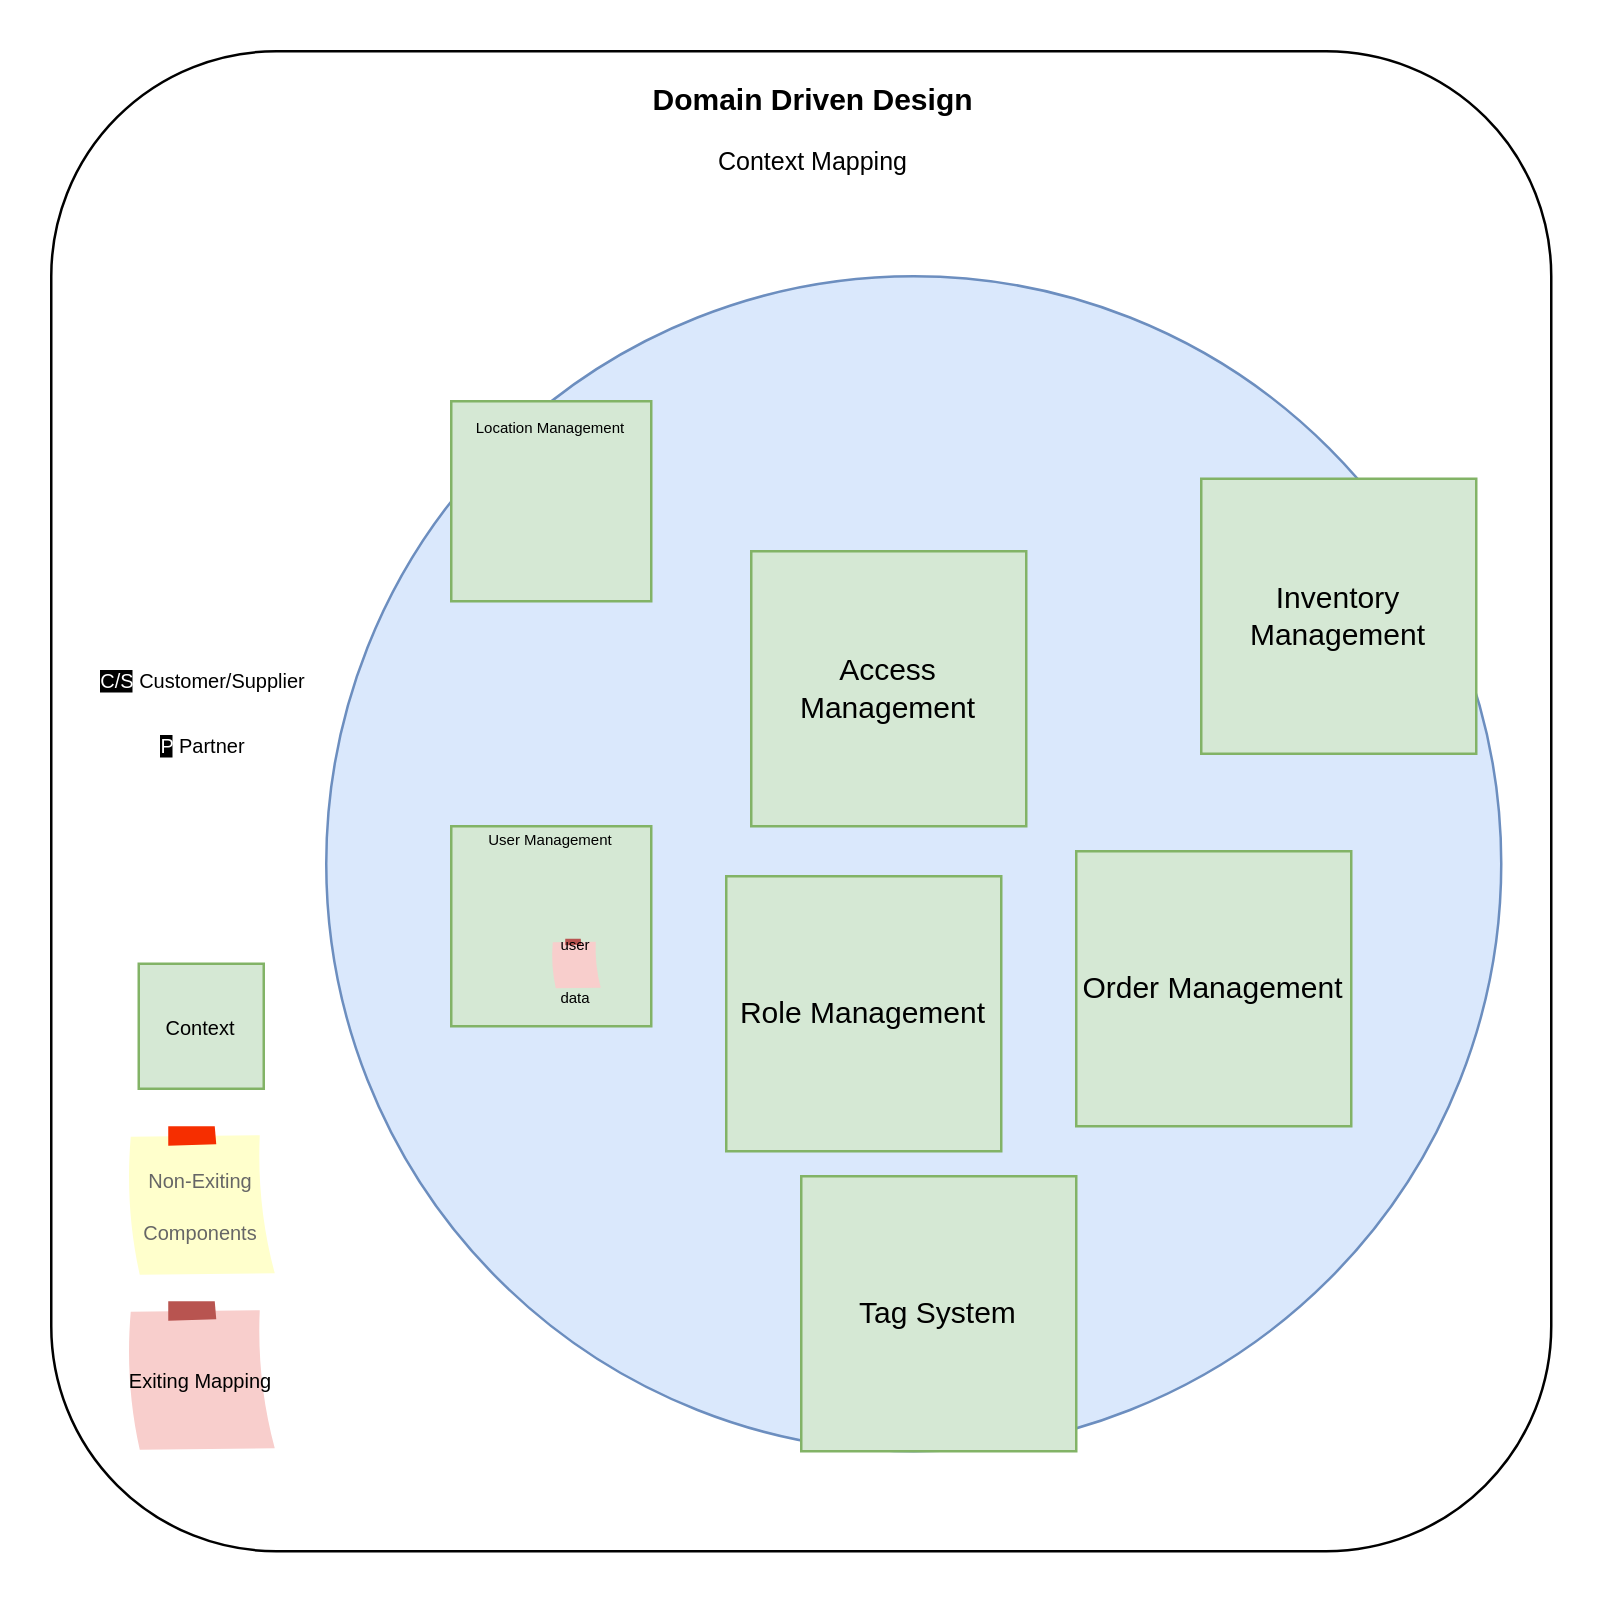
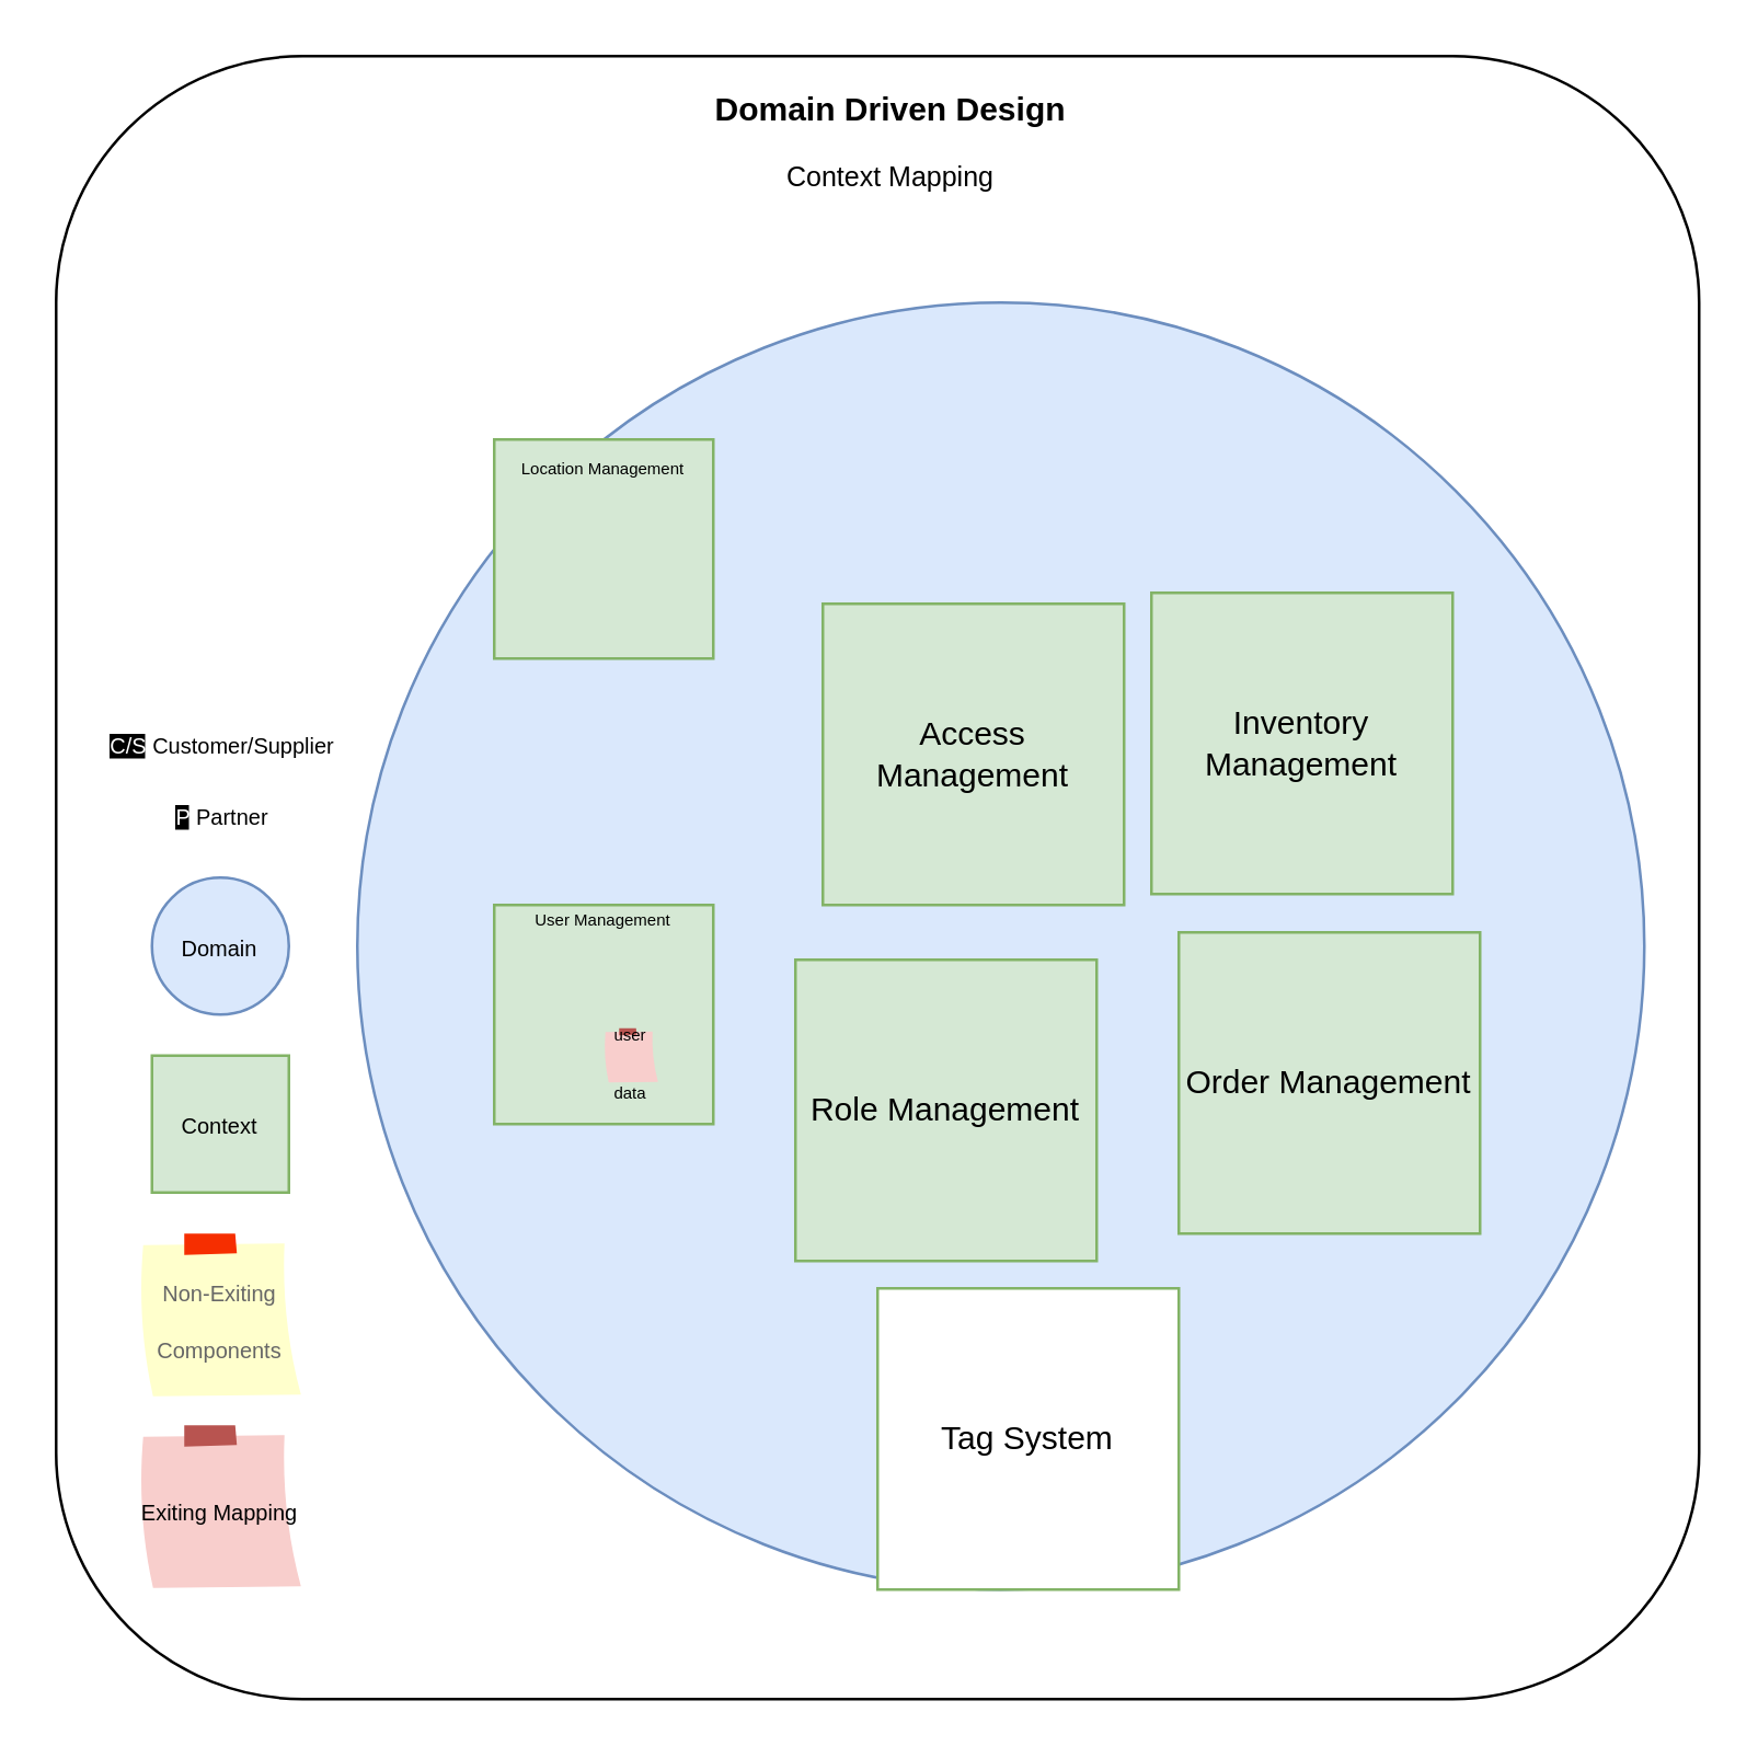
- <mxCell id="18" value="Inventory Management" style="whiteSpace=wrap;html=1;aspect=fixed;fillColor=#d5e8d4;strokeColor=#82b366;" vertex="1" parent="1"><mxGeometry x="480" y="191" width="110" height="110" as="geometry" /></mxCell>
+ <mxCell id="18" value="Inventory Management" style="whiteSpace=wrap;html=1;aspect=fixed;fillColor=#d5e8d4;strokeColor=#82b366;" vertex="1" parent="1"><mxGeometry x="420" y="216" width="110" height="110" as="geometry" /></mxCell>
+ <mxCell id="9" value="&lt;font style=&quot;font-size: 8px;&quot;&gt;Domain&lt;/font&gt;" style="ellipse;whiteSpace=wrap;html=1;aspect=fixed;fillColor=#dae8fc;strokeColor=#6c8ebf;" vertex="1" parent="1"><mxGeometry x="55" y="320" width="50" height="50" as="geometry" /></mxCell>
- <mxCell id="19" value="Tag System" style="whiteSpace=wrap;html=1;aspect=fixed;fillColor=#d5e8d4;strokeColor=#82b366;" vertex="1" parent="1"><mxGeometry x="320" y="470" width="110" height="110" as="geometry" /></mxCell>
+ <mxCell id="19" value="Tag System" style="whiteSpace=wrap;html=1;aspect=fixed;fillColor=#ffffff;strokeColor=#82b366;" vertex="1" parent="1"><mxGeometry x="320" y="470" width="110" height="110" as="geometry" /></mxCell>
